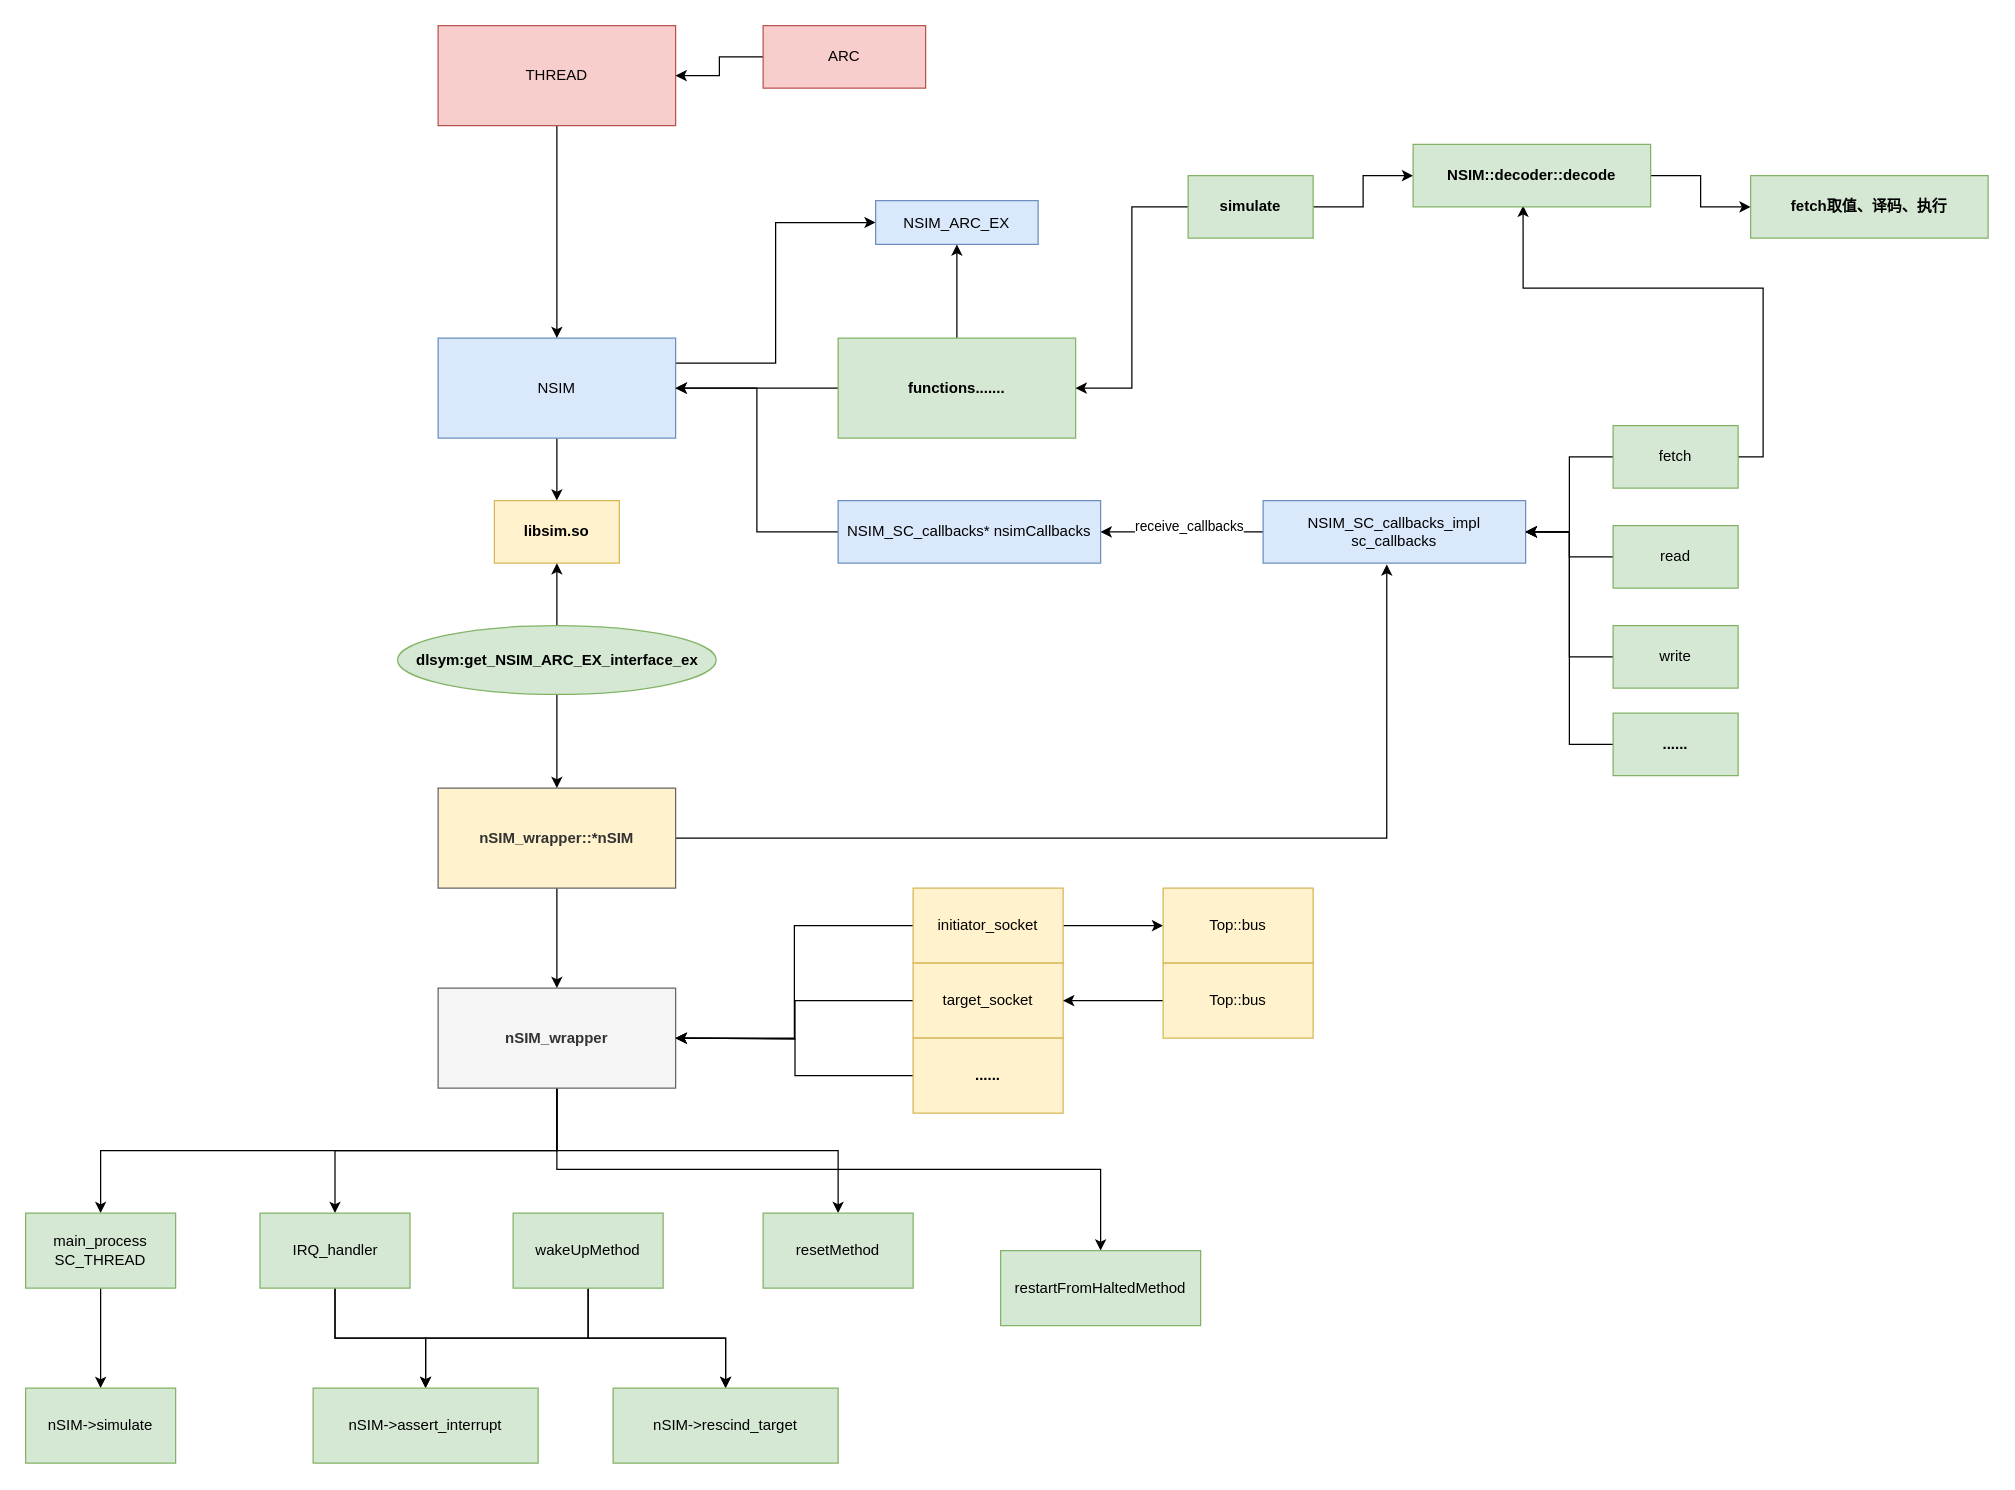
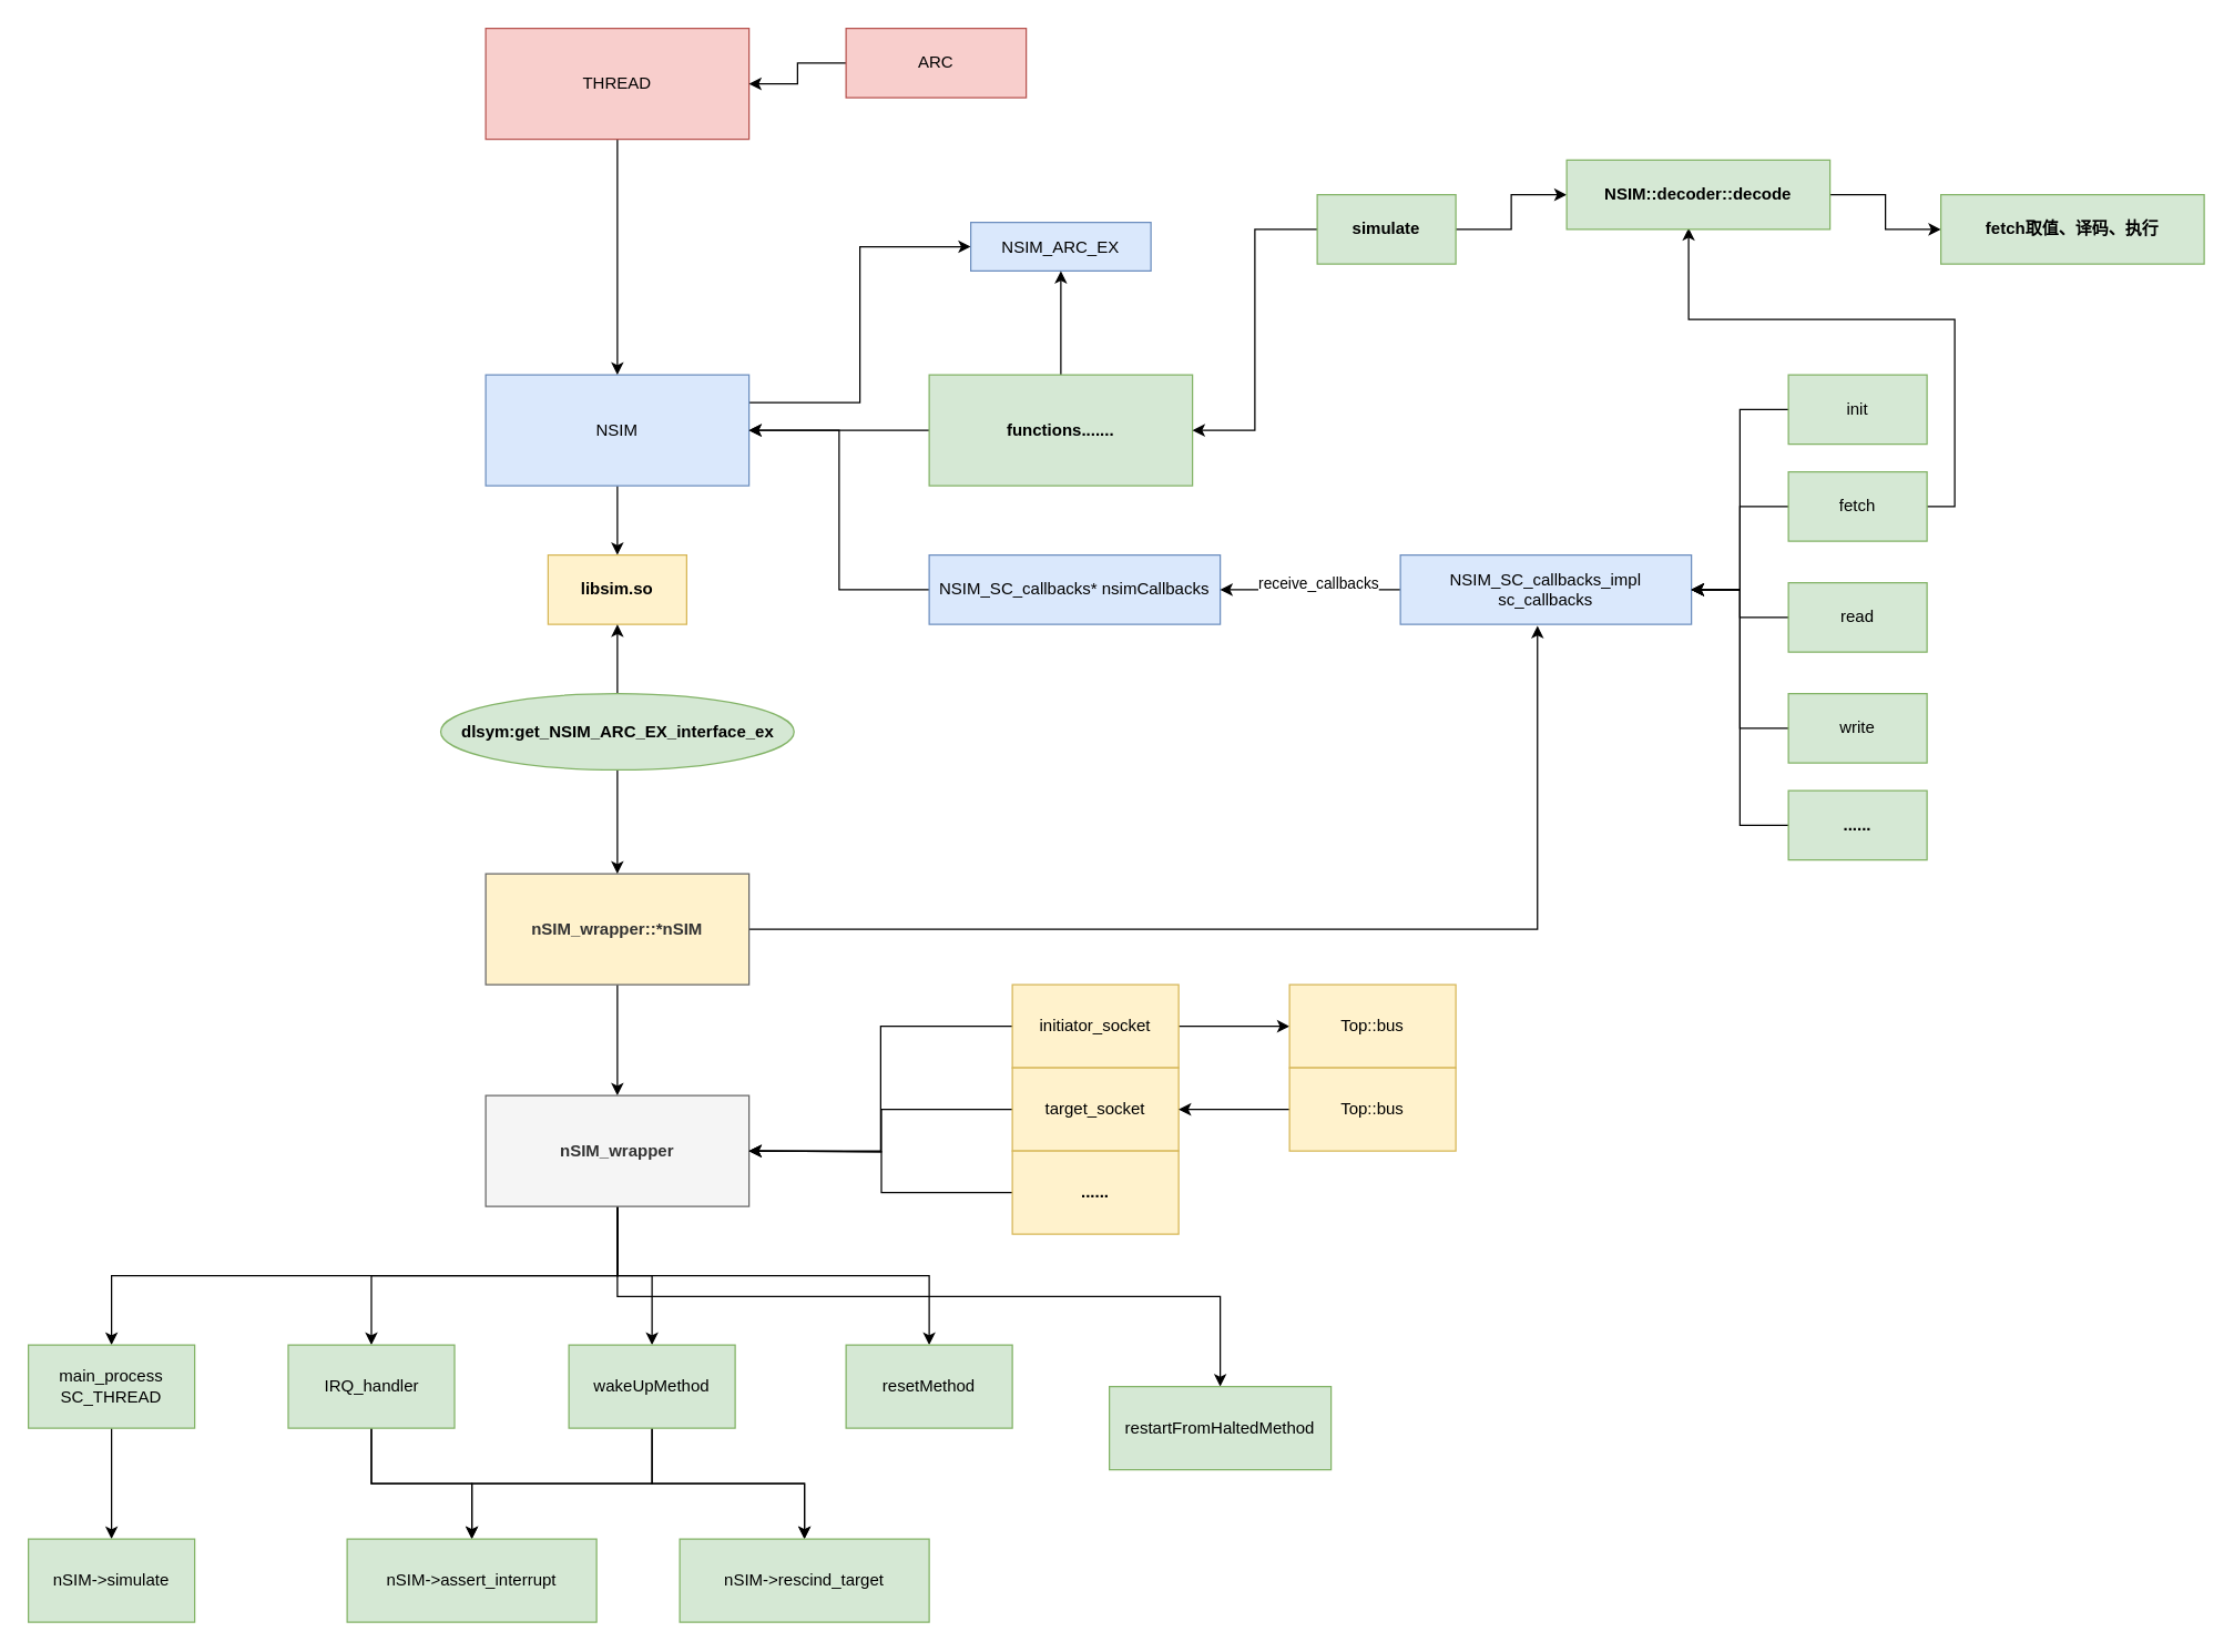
+ <mxCell id="19" value="init" style="rounded=0;whiteSpace=wrap;html=1;fillColor=#d5e8d4;strokeColor=#82b366;" vertex="1" parent="1"><mxGeometry x="1290" y="270" width="100" height="50" as="geometry" /></mxCell>
+ <mxCell id="18" style="edgeStyle=orthogonalEdgeStyle;rounded=0;orthogonalLoop=1;jettySize=auto;html=1;entryX=1;entryY=0.5;entryDx=0;entryDy=0;" edge="1" parent="1" source="19" target="17"><mxGeometry relative="1" as="geometry" /></mxCell>
+ <mxCell id="44" style="edgeStyle=orthogonalEdgeStyle;rounded=0;orthogonalLoop=1;jettySize=auto;html=1;exitX=0.5;exitY=1;exitDx=0;exitDy=0;entryX=0.5;entryY=0;entryDx=0;entryDy=0;" edge="1" parent="1" source="47" target="59"><mxGeometry relative="1" as="geometry" /></mxCell>
